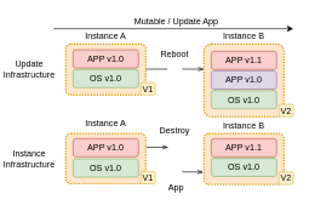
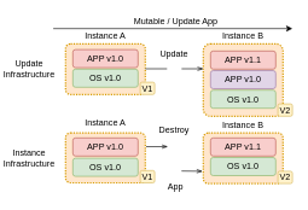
- <mxCell id="17" value="Reboot" style="text;html=1;strokeColor=none;fillColor=none;align=center;verticalAlign=middle;whiteSpace=wrap;rounded=0;" vertex="1" parent="1"><mxGeometry x="220" y="65" width="40" height="20" as="geometry" /></mxCell>
+ <mxCell id="17" value="Update" style="text;html=1;strokeColor=none;fillColor=none;align=center;verticalAlign=middle;whiteSpace=wrap;rounded=0;" vertex="1" parent="1"><mxGeometry x="220" y="65" width="40" height="20" as="geometry" /></mxCell>
